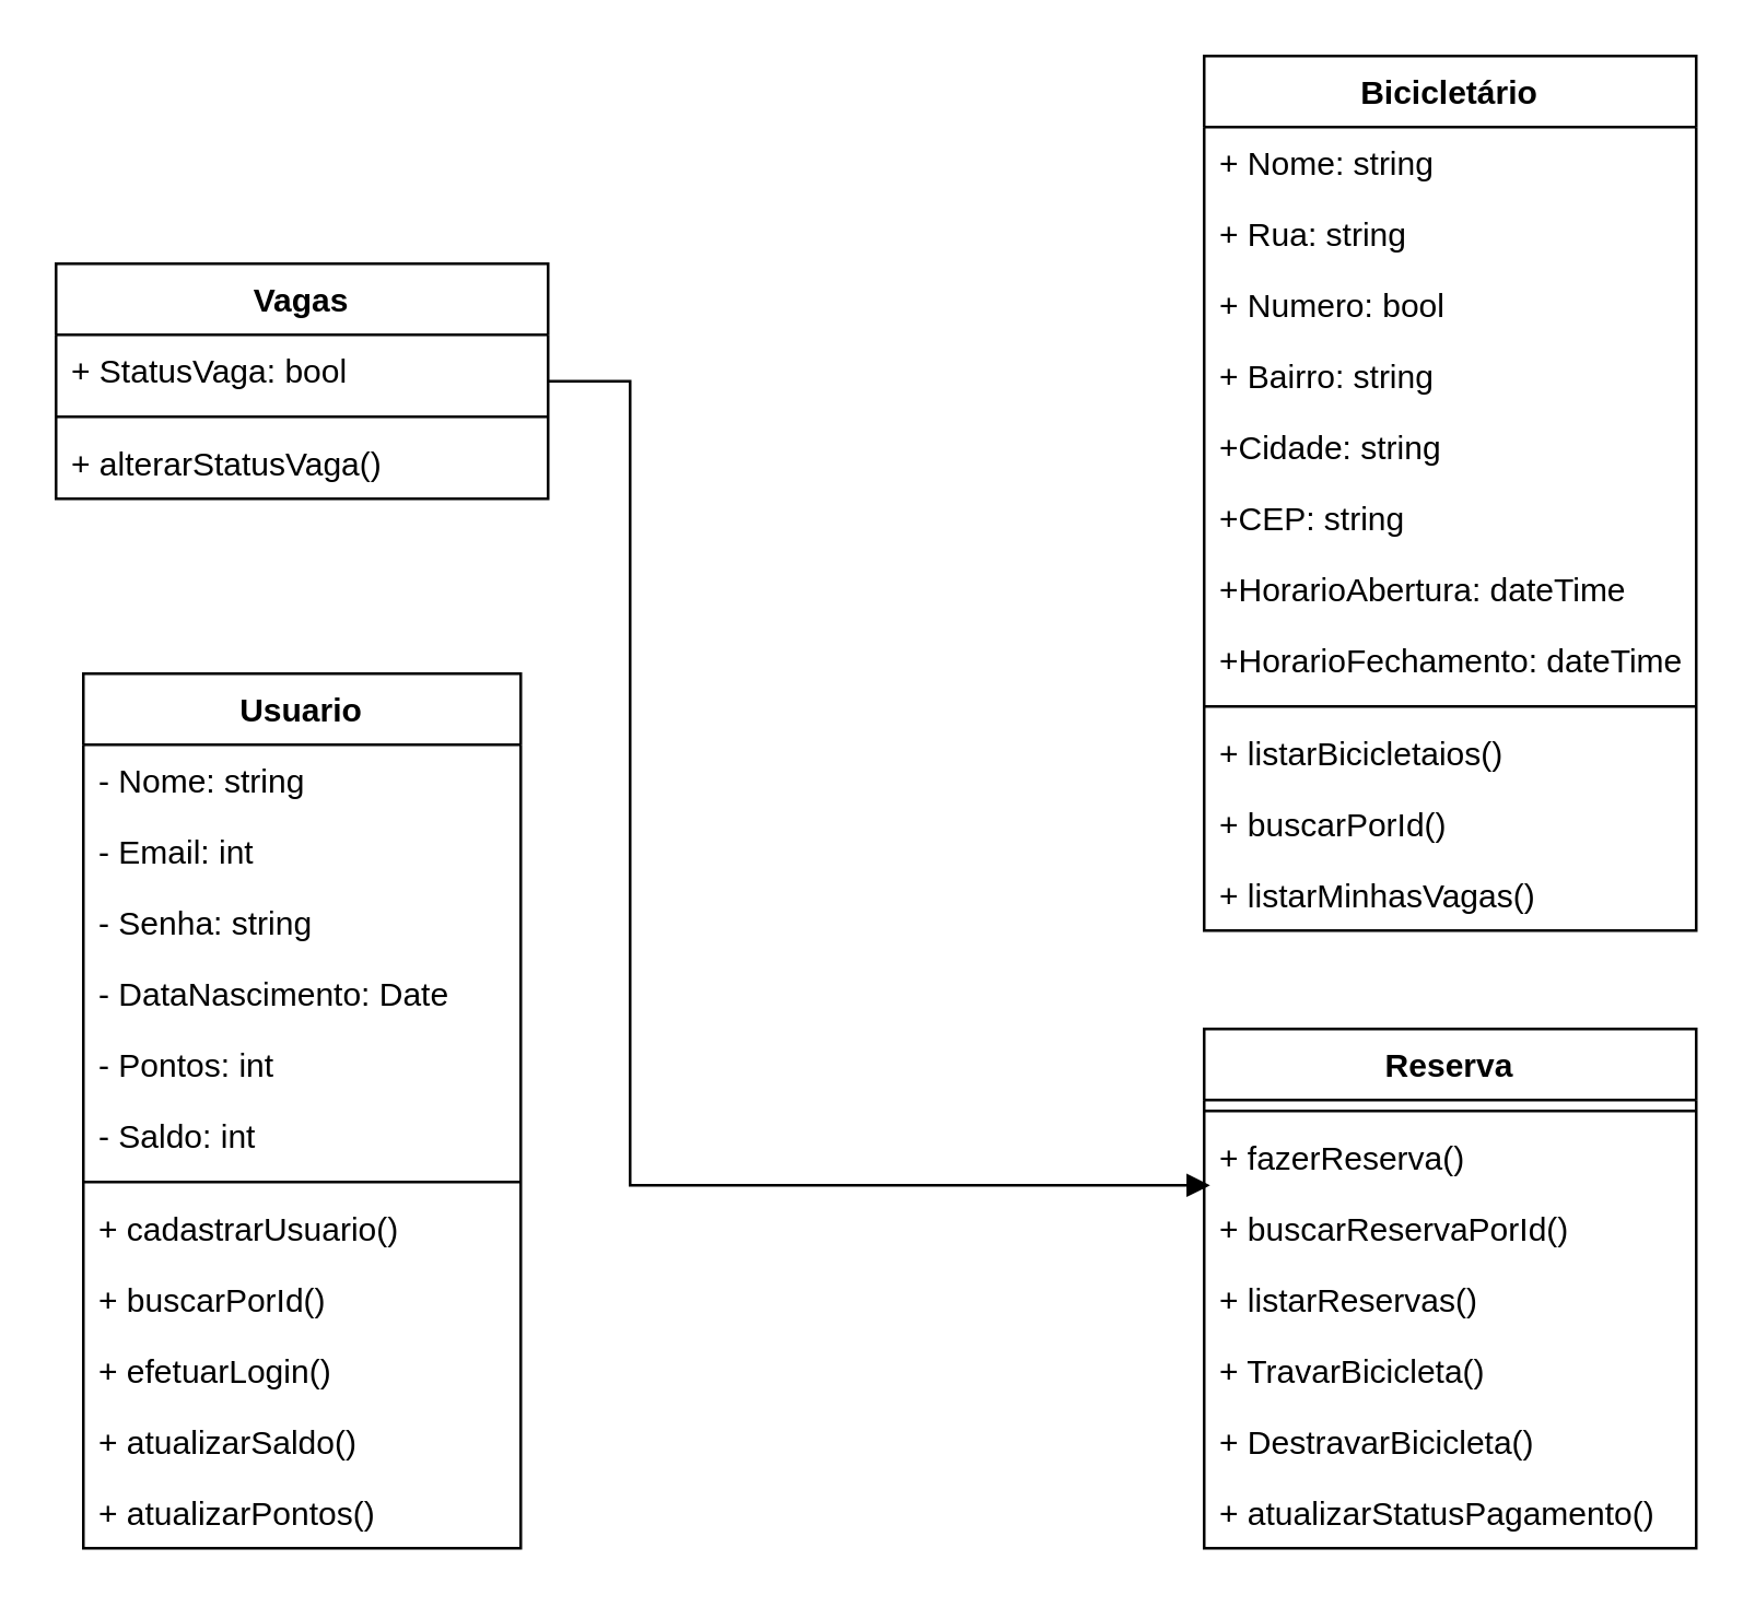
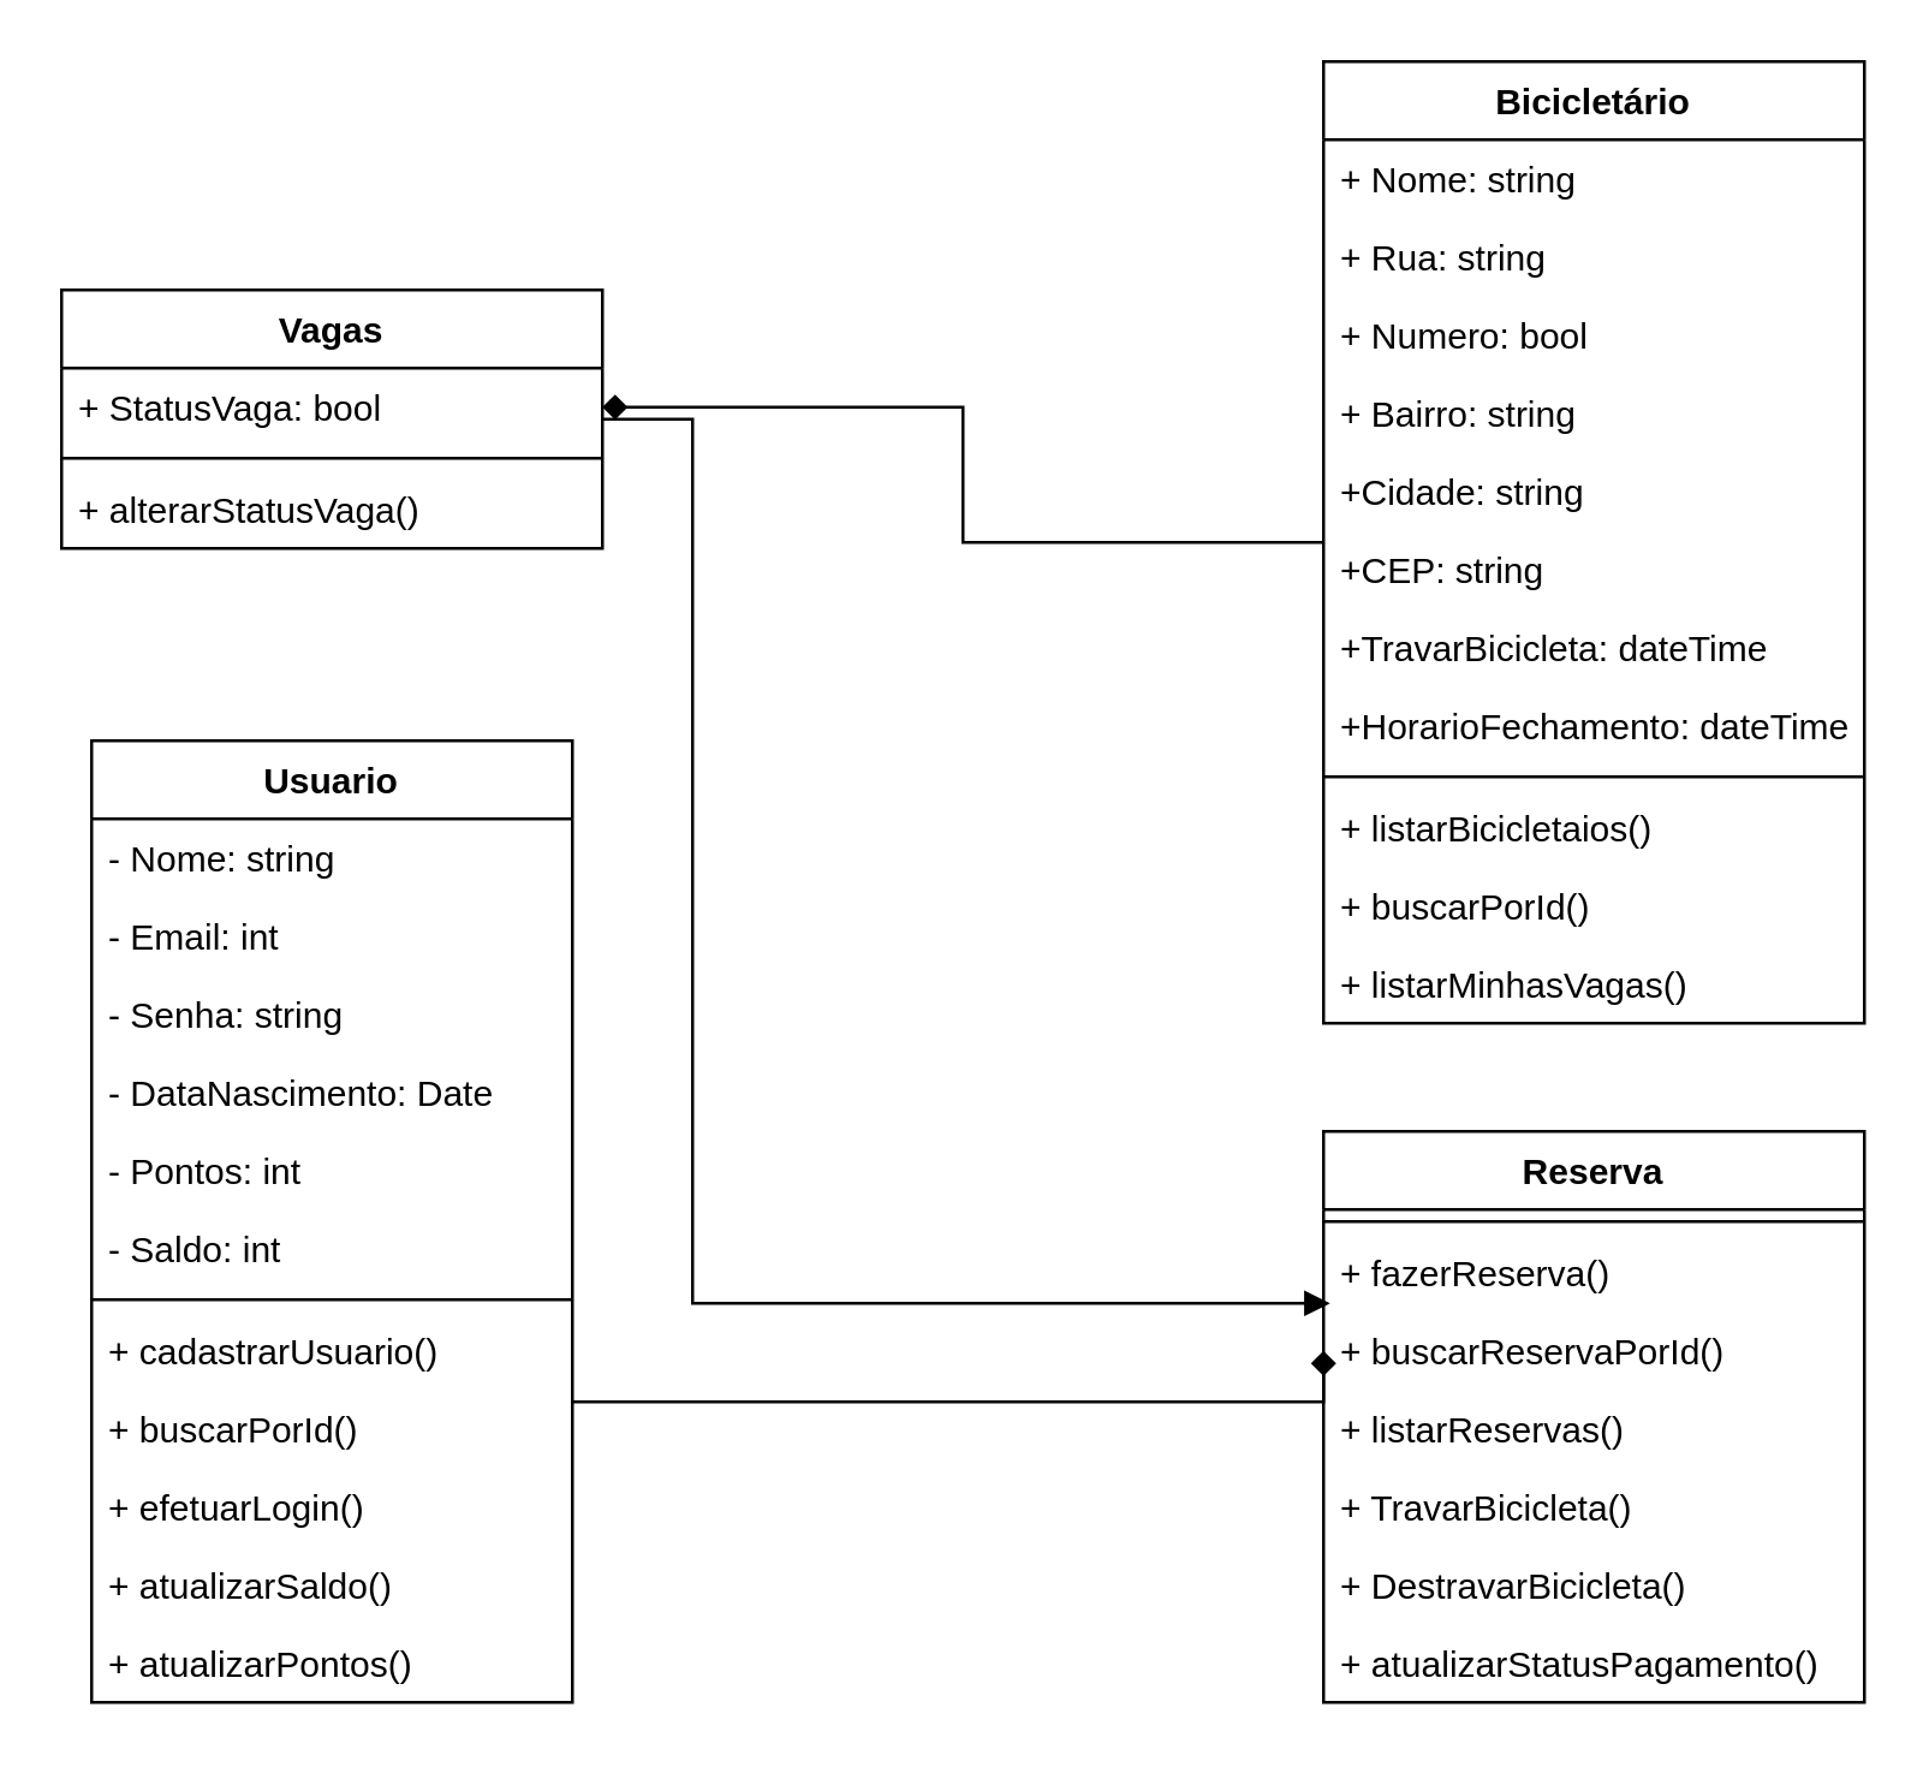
+ <mxCell id="16" style="edgeStyle=orthogonalEdgeStyle;rounded=0;orthogonalLoop=1;jettySize=auto;html=1;entryX=1;entryY=0.5;entryDx=0;entryDy=0;endArrow=diamond;endFill=1;" edge="1" parent="1" source="17" target="32"><mxGeometry relative="1" as="geometry" /></mxCell>
- <mxCell id="24" value="+HorarioAbertura: dateTime" style="text;strokeColor=none;fillColor=none;align=left;verticalAlign=top;spacingLeft=4;spacingRight=4;overflow=hidden;rotatable=0;points=[[0,0.5],[1,0.5]];portConstraint=eastwest;" vertex="1" parent="17"><mxGeometry y="182" width="180" height="26" as="geometry" /></mxCell>
+ <mxCell id="24" value="+TravarBicicleta: dateTime" style="text;strokeColor=none;fillColor=none;align=left;verticalAlign=top;spacingLeft=4;spacingRight=4;overflow=hidden;rotatable=0;points=[[0,0.5],[1,0.5]];portConstraint=eastwest;" vertex="1" parent="17"><mxGeometry y="182" width="180" height="26" as="geometry" /></mxCell>
+ <mxCell id="2" style="edgeStyle=orthogonalEdgeStyle;rounded=0;orthogonalLoop=1;jettySize=auto;html=1;entryX=0;entryY=0.5;entryDx=0;entryDy=0;endArrow=diamond;endFill=1;" edge="1" parent="1" source="3" target="38"><mxGeometry relative="1" as="geometry"><Array as="points"><mxPoint x="440" y="466" /></Array></mxGeometry></mxCell>
